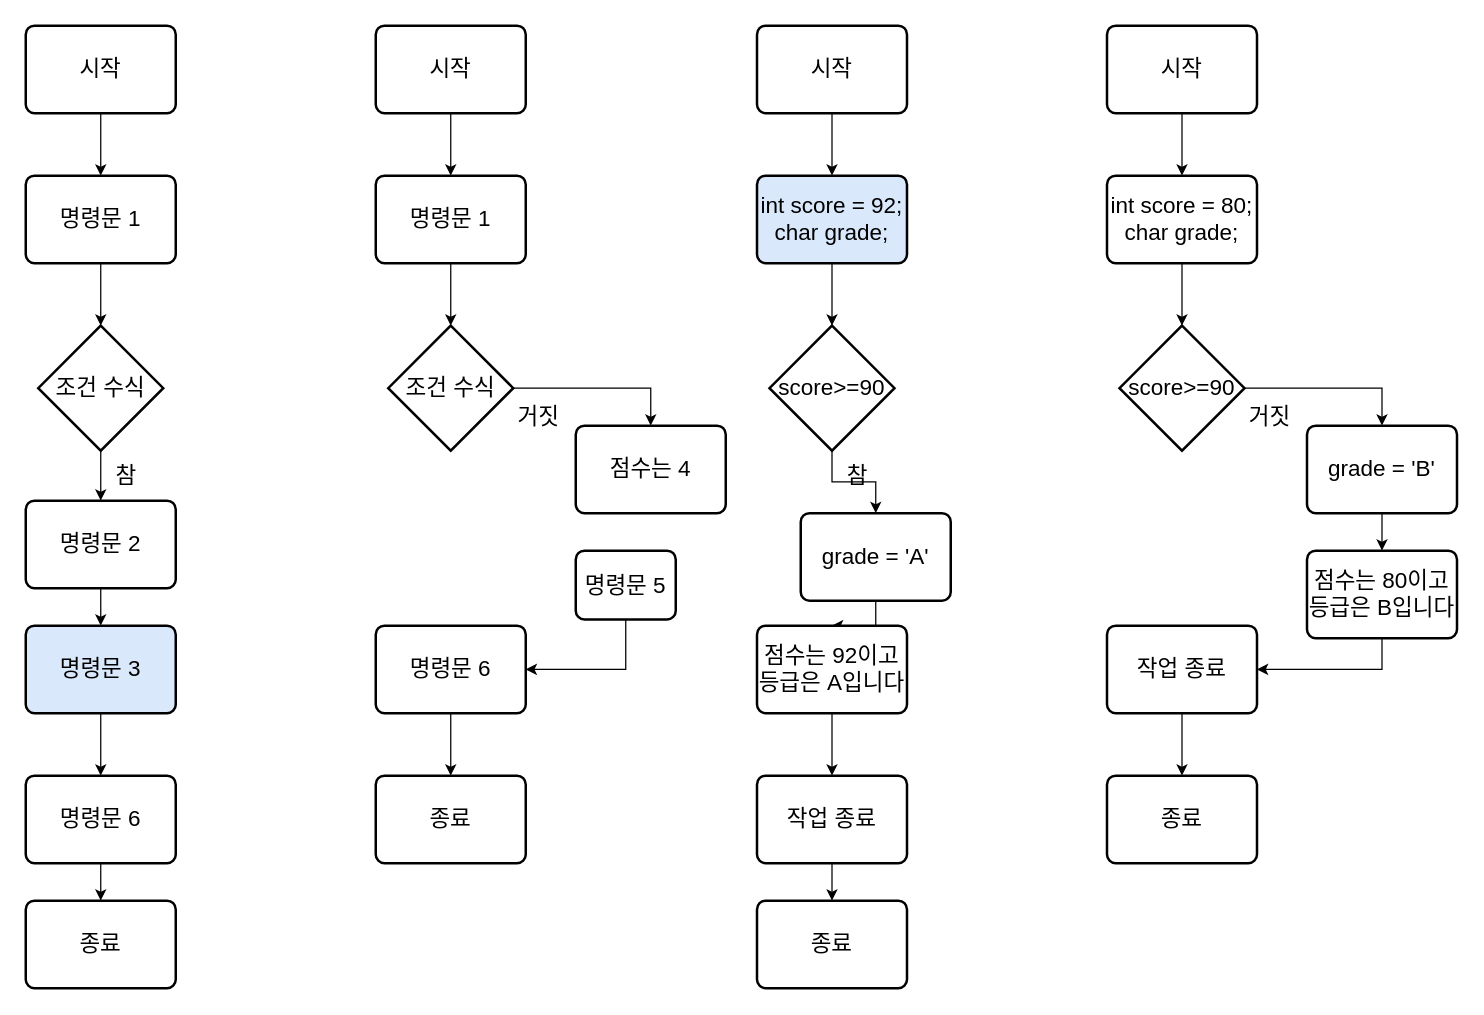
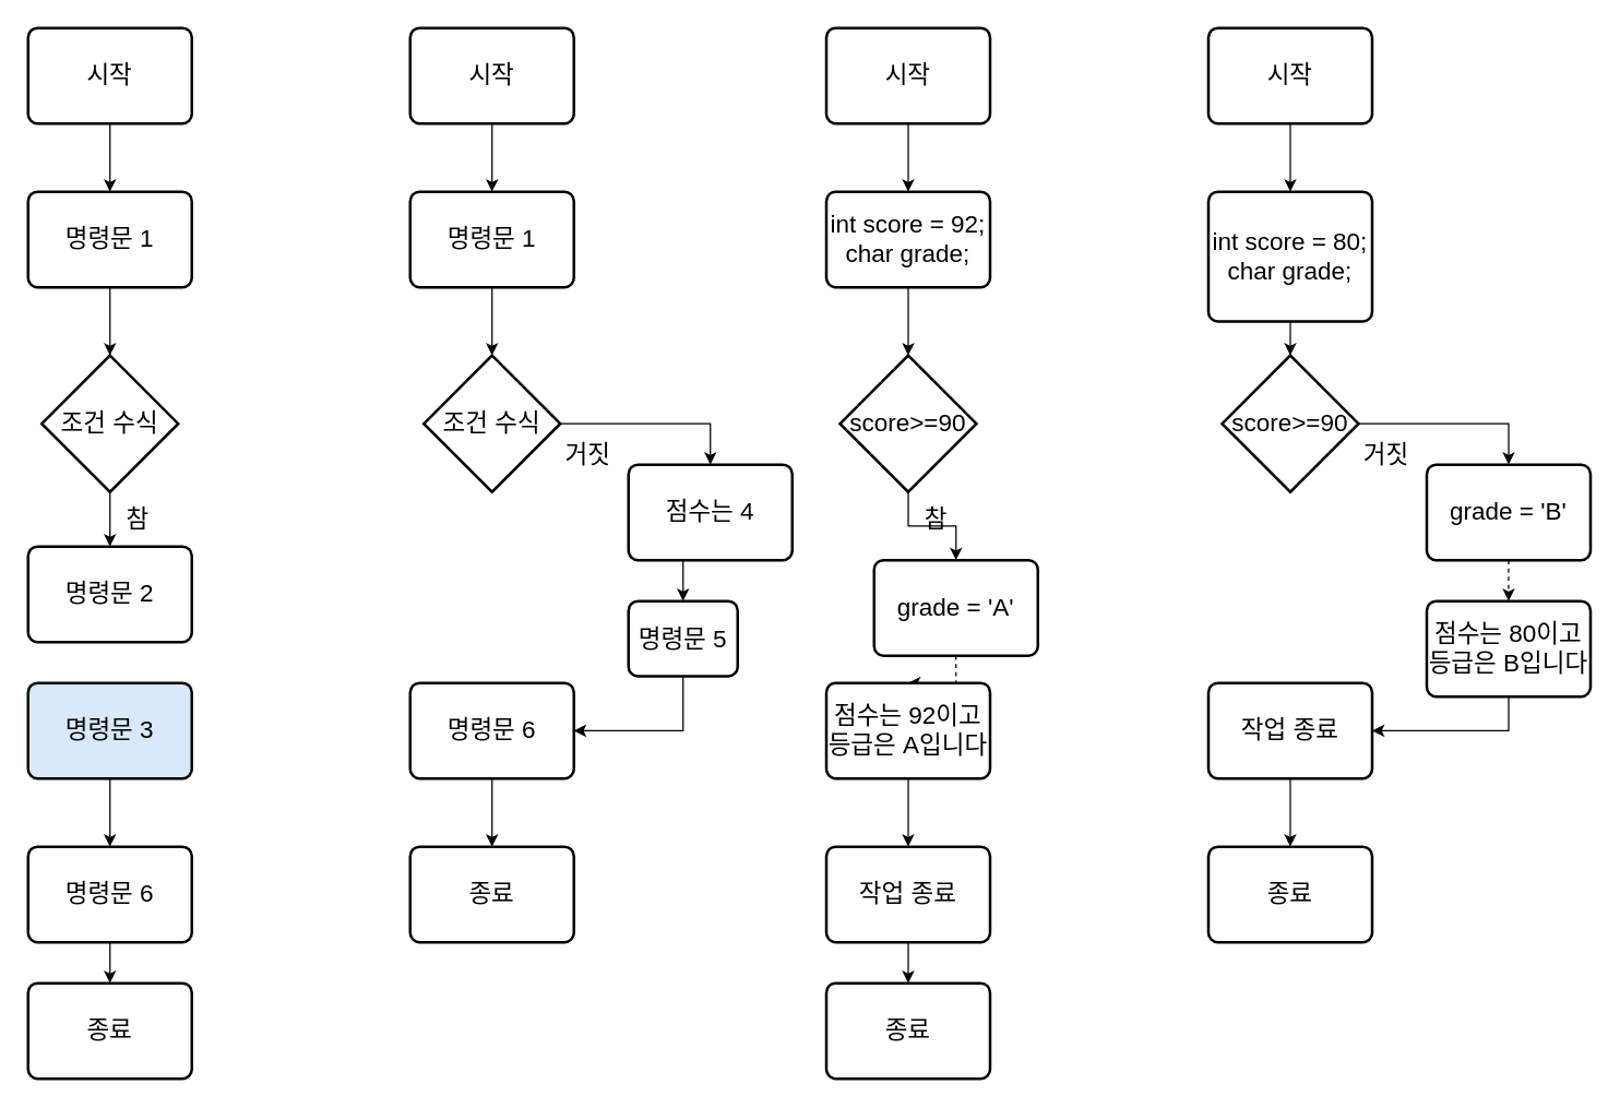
- <mxCell id="46" value="int score = 92;&lt;div&gt;char grade;&lt;/div&gt;" style="rounded=1;whiteSpace=wrap;html=1;absoluteArcSize=1;arcSize=14;strokeWidth=2;fontSize=18;fillColor=#dae8fc;" vertex="1" parent="31"><mxGeometry y="120" width="120" height="70" as="geometry" /></mxCell>
+ <mxCell id="46" value="int score = 92;&lt;div&gt;char grade;&lt;/div&gt;" style="rounded=1;whiteSpace=wrap;html=1;absoluteArcSize=1;arcSize=14;strokeWidth=2;fontSize=18;" vertex="1" parent="31"><mxGeometry y="120" width="120" height="70" as="geometry" /></mxCell>
- <mxCell id="38" value="int score = 80;&lt;div&gt;char grade;&lt;/div&gt;" style="rounded=1;whiteSpace=wrap;html=1;absoluteArcSize=1;arcSize=14;strokeWidth=2;fontSize=18;" vertex="1" parent="31"><mxGeometry x="280" y="120" width="120" height="70" as="geometry" /></mxCell>
+ <mxCell id="38" value="int score = 80;&lt;div&gt;char grade;&lt;/div&gt;" style="rounded=1;whiteSpace=wrap;html=1;absoluteArcSize=1;arcSize=14;strokeWidth=2;fontSize=18;" vertex="1" parent="31"><mxGeometry x="280" y="120" width="120" height="95" as="geometry" /></mxCell>
+ <mxCell id="3" style="edgeStyle=orthogonalEdgeStyle;rounded=0;orthogonalLoop=1;jettySize=auto;html=1;exitX=0.5;exitY=1;exitDx=0;exitDy=0;entryX=0.5;entryY=0;entryDx=0;entryDy=0;" edge="1" parent="2" source="4" target="30"><mxGeometry relative="1" as="geometry" /></mxCell>
- <mxCell id="32" style="edgeStyle=orthogonalEdgeStyle;rounded=0;orthogonalLoop=1;jettySize=auto;html=1;exitX=0.5;exitY=1;exitDx=0;exitDy=0;entryX=0.5;entryY=0;entryDx=0;entryDy=0;" edge="1" parent="31" source="33" target="59"><mxGeometry relative="1" as="geometry" /></mxCell>
+ <mxCell id="32" style="edgeStyle=orthogonalEdgeStyle;rounded=0;orthogonalLoop=1;jettySize=auto;html=1;exitX=0.5;exitY=1;exitDx=0;exitDy=0;entryX=0.5;entryY=0;entryDx=0;entryDy=0;dashed=1;" edge="1" parent="31" source="33" target="59"><mxGeometry relative="1" as="geometry" /></mxCell>
- <mxCell id="26" style="edgeStyle=orthogonalEdgeStyle;rounded=0;orthogonalLoop=1;jettySize=auto;html=1;exitX=0.5;exitY=1;exitDx=0;exitDy=0;entryX=0.5;entryY=0;entryDx=0;entryDy=0;" edge="1" parent="2" source="27" target="29"><mxGeometry relative="1" as="geometry" /></mxCell>
- <mxCell id="55" style="edgeStyle=orthogonalEdgeStyle;rounded=0;orthogonalLoop=1;jettySize=auto;html=1;exitX=0.5;exitY=1;exitDx=0;exitDy=0;entryX=0.5;entryY=0;entryDx=0;entryDy=0;" edge="1" parent="31" source="56" target="58"><mxGeometry relative="1" as="geometry" /></mxCell>
+ <mxCell id="55" style="edgeStyle=orthogonalEdgeStyle;rounded=0;orthogonalLoop=1;jettySize=auto;html=1;exitX=0.5;exitY=1;exitDx=0;exitDy=0;entryX=0.5;entryY=0;entryDx=0;entryDy=0;dashed=1;" edge="1" parent="31" source="56" target="58"><mxGeometry relative="1" as="geometry" /></mxCell>
